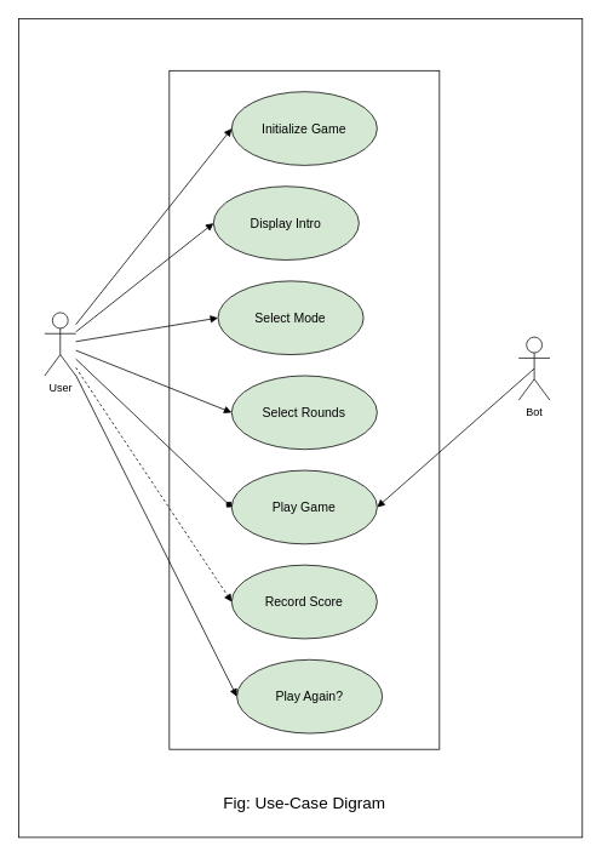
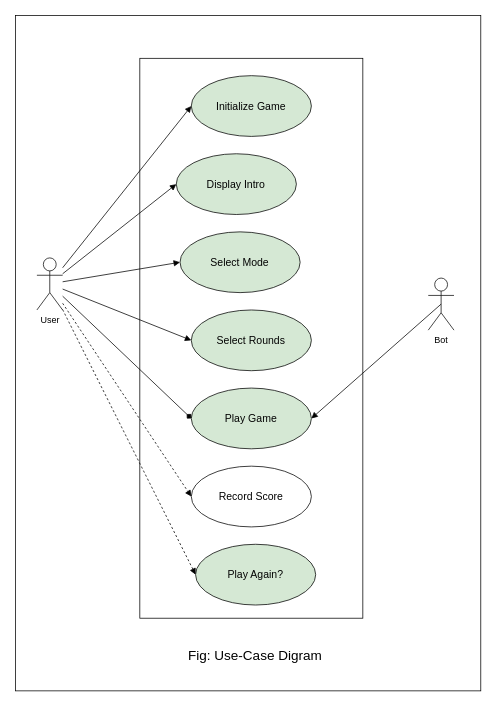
- <mxCell id="19" value="" style="html=1;verticalAlign=bottom;endArrow=block;curved=0;rounded=0;strokeColor=#000000;entryX=0;entryY=0.5;entryDx=0;entryDy=0;" edge="1" parent="1" source="3" target="10"><mxGeometry width="80" relative="1" as="geometry"><mxPoint x="94.286" y="414.812" as="sourcePoint" /><mxPoint x="265.714" y="672.656" as="targetPoint" /></mxGeometry></mxCell>
+ <mxCell id="19" value="" style="html=1;verticalAlign=bottom;endArrow=block;curved=0;rounded=0;strokeColor=#000000;entryX=0;entryY=0.5;entryDx=0;entryDy=0;dashed=1;" edge="1" parent="1" source="3" target="10"><mxGeometry width="80" relative="1" as="geometry"><mxPoint x="94.286" y="414.812" as="sourcePoint" /><mxPoint x="265.714" y="672.656" as="targetPoint" /></mxGeometry></mxCell>
- <mxCell id="11" value="Record Score" style="ellipse;whiteSpace=wrap;html=1;fillColor=#D5E8D4;strokeColor=#000000;fontColor=#030303;labelBackgroundColor=none;fontSize=14;container=0;" vertex="1" parent="1"><mxGeometry x="254.286" y="620.625" width="160" height="80.937" as="geometry" /></mxCell>
+ <mxCell id="11" value="Record Score" style="ellipse;whiteSpace=wrap;html=1;fillColor=#ffffff;strokeColor=#000000;fontColor=#030303;labelBackgroundColor=none;fontSize=14;container=0;" vertex="1" parent="1"><mxGeometry x="254.286" y="620.625" width="160" height="80.937" as="geometry" /></mxCell>
- <mxCell id="21" value="Fig: Use-Case Digram" style="text;html=1;align=center;verticalAlign=middle;whiteSpace=wrap;rounded=0;fontColor=#000000;fontSize=18;container=0;" vertex="1" parent="1"><mxGeometry x="220.004" y="849.997" width="228.571" height="65.051" as="geometry" /></mxCell>
+ <mxCell id="21" value="Fig: Use-Case Digram" style="text;html=1;align=center;verticalAlign=middle;whiteSpace=wrap;rounded=0;fontColor=#000000;fontSize=18;container=0;" vertex="1" parent="1"><mxGeometry x="225.004" y="839.997" width="228.571" height="65.051" as="geometry" /></mxCell>
